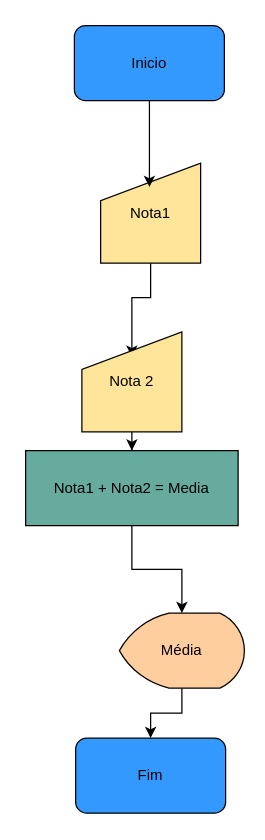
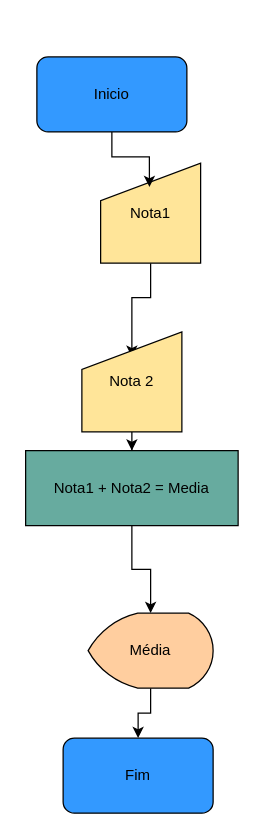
- <mxCell id="2" value="Inicio" style="rounded=1;whiteSpace=wrap;html=1;fillColor=light-dark(#3399FF,var(--ge-dark-color, #121212));" vertex="1" parent="1"><mxGeometry x="59" y="20" width="120" height="60" as="geometry" /></mxCell>
+ <mxCell id="2" value="Inicio" style="rounded=1;whiteSpace=wrap;html=1;fillColor=light-dark(#3399FF,var(--ge-dark-color, #121212));" vertex="1" parent="1"><mxGeometry x="29" y="45" width="120" height="60" as="geometry" /></mxCell>
- <mxCell id="10" value="Média" style="strokeWidth=1;html=1;shape=mxgraph.flowchart.display;whiteSpace=wrap;fillColor=light-dark(#FFCE9F,var(--ge-dark-color, #121212));" vertex="1" parent="1"><mxGeometry x="95" y="490" width="100" height="60" as="geometry" /></mxCell>
+ <mxCell id="10" value="Média" style="strokeWidth=1;html=1;shape=mxgraph.flowchart.display;whiteSpace=wrap;fillColor=light-dark(#FFCE9F,var(--ge-dark-color, #121212));" vertex="1" parent="1"><mxGeometry x="70" y="490" width="100" height="60" as="geometry" /></mxCell>
- <mxCell id="11" value="Fim" style="rounded=1;whiteSpace=wrap;html=1;fillColor=light-dark(#3399FF,#000000);" vertex="1" parent="1"><mxGeometry x="60" y="590" width="120" height="60" as="geometry" /></mxCell>
+ <mxCell id="11" value="Fim" style="rounded=1;whiteSpace=wrap;html=1;fillColor=light-dark(#3399FF,#000000);" vertex="1" parent="1"><mxGeometry x="50" y="590" width="120" height="60" as="geometry" /></mxCell>
